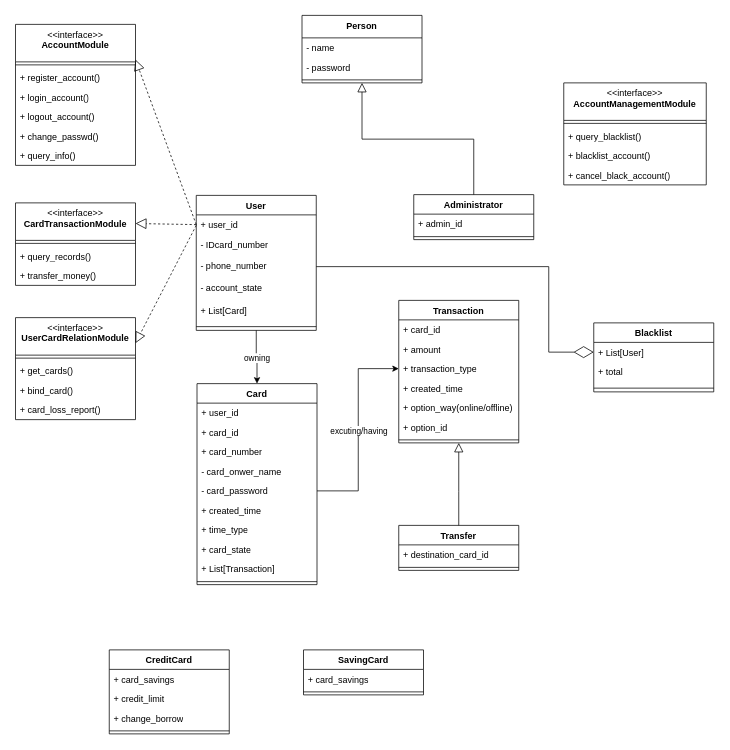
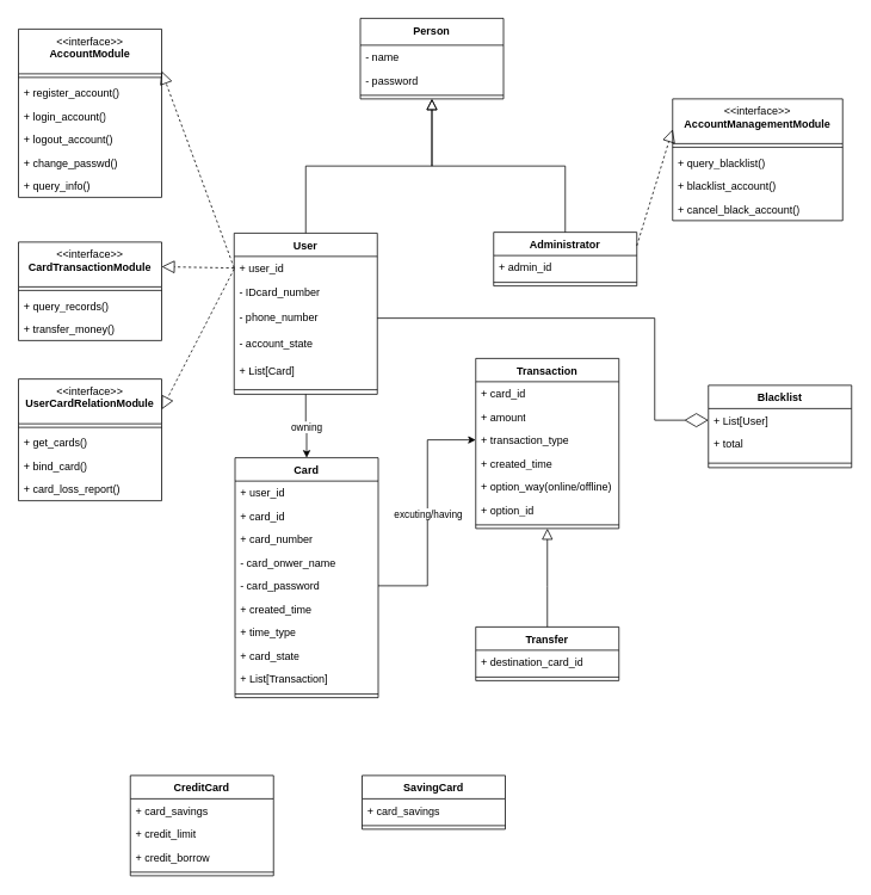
+ <mxCell id="13" value="" style="endArrow=block;endSize=10;endFill=0;shadow=0;strokeWidth=1;rounded=0;curved=0;edgeStyle=elbowEdgeStyle;elbow=vertical;" parent="1" source="6" target="2" edge="1"><mxGeometry width="160" relative="1" as="geometry"><mxPoint x="341" y="103" as="sourcePoint" /><mxPoint x="341" y="103" as="targetPoint" /></mxGeometry></mxCell>
+ <mxCell id="82" value="" style="endArrow=block;dashed=1;endFill=0;endSize=12;html=1;rounded=0;entryX=0;entryY=0.25;entryDx=0;entryDy=0;exitX=1;exitY=0.25;exitDx=0;exitDy=0;" edge="1" parent="1" source="14" target="77"><mxGeometry width="160" relative="1" as="geometry"><mxPoint x="271" y="336" as="sourcePoint" /><mxPoint x="190" y="139" as="targetPoint" /></mxGeometry></mxCell>
- <mxCell id="32" value="+ change_borrow&lt;div&gt;&lt;br&gt;&lt;/div&gt;" style="text;strokeColor=none;fillColor=none;align=left;verticalAlign=top;spacingLeft=4;spacingRight=4;overflow=hidden;rotatable=0;points=[[0,0.5],[1,0.5]];portConstraint=eastwest;whiteSpace=wrap;html=1;" vertex="1" parent="29"><mxGeometry y="78" width="160" height="26" as="geometry" /></mxCell>
+ <mxCell id="32" value="+ credit_borrow&lt;div&gt;&lt;br&gt;&lt;/div&gt;" style="text;strokeColor=none;fillColor=none;align=left;verticalAlign=top;spacingLeft=4;spacingRight=4;overflow=hidden;rotatable=0;points=[[0,0.5],[1,0.5]];portConstraint=eastwest;whiteSpace=wrap;html=1;" vertex="1" parent="29"><mxGeometry y="78" width="160" height="26" as="geometry" /></mxCell>
